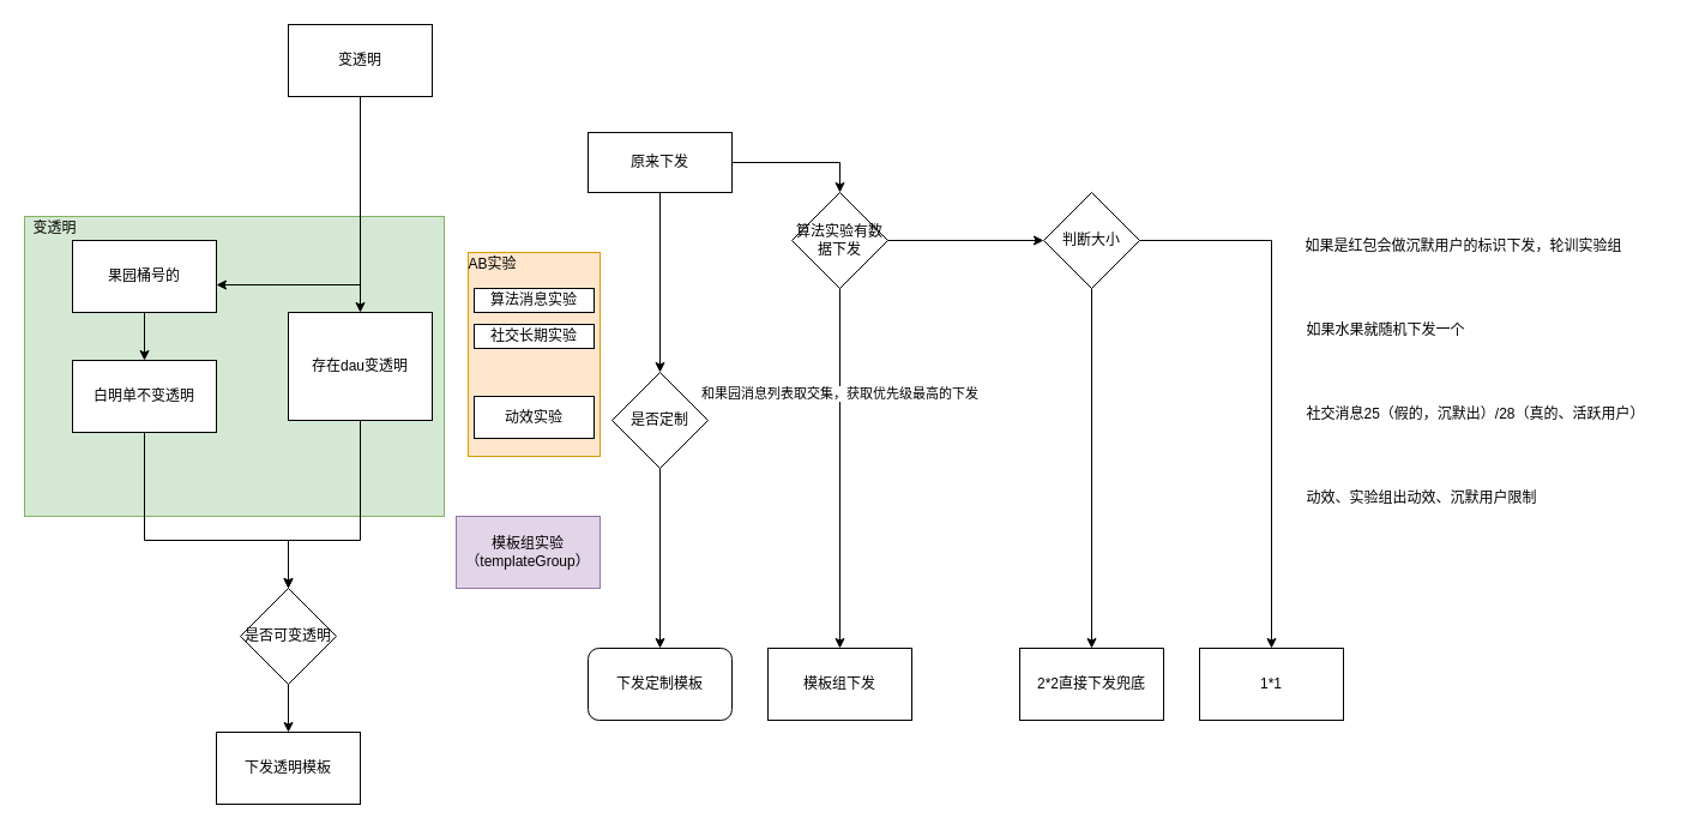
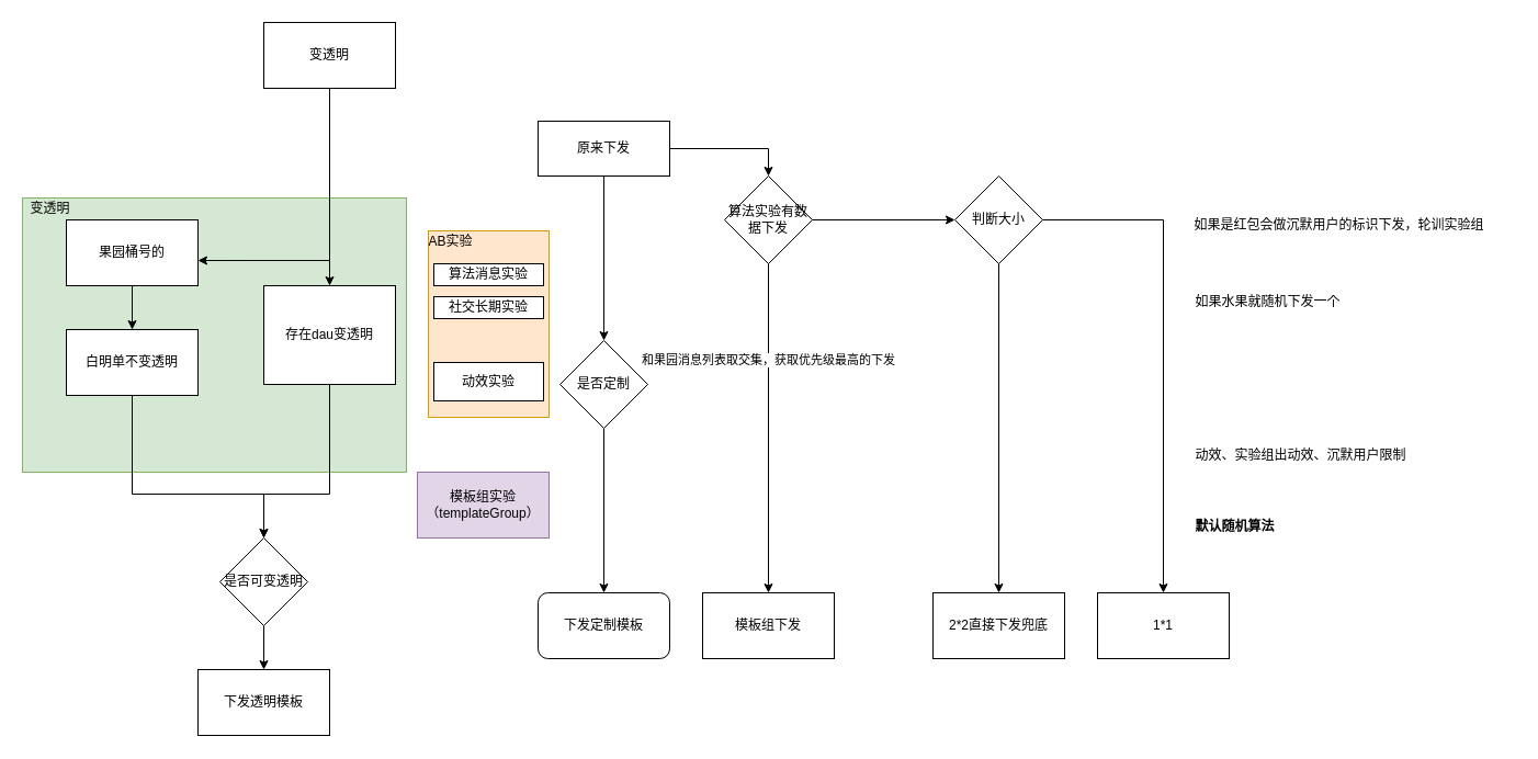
- <mxCell id="34" value="社交消息25（假的，沉默出）/28（真的、活跃用户）" style="text;html=1;align=center;verticalAlign=middle;resizable=0;points=[];autosize=1;strokeColor=none;" parent="1" vertex="1"><mxGeometry x="1080" y="335" width="300" height="20" as="geometry" /></mxCell>
+ <mxCell id="36" value="&lt;b&gt;默认随机算法&lt;/b&gt;" style="text;html=1;align=center;verticalAlign=middle;resizable=0;points=[];autosize=1;strokeColor=none;" parent="1" vertex="1"><mxGeometry x="1080" y="470" width="90" height="20" as="geometry" /></mxCell>
